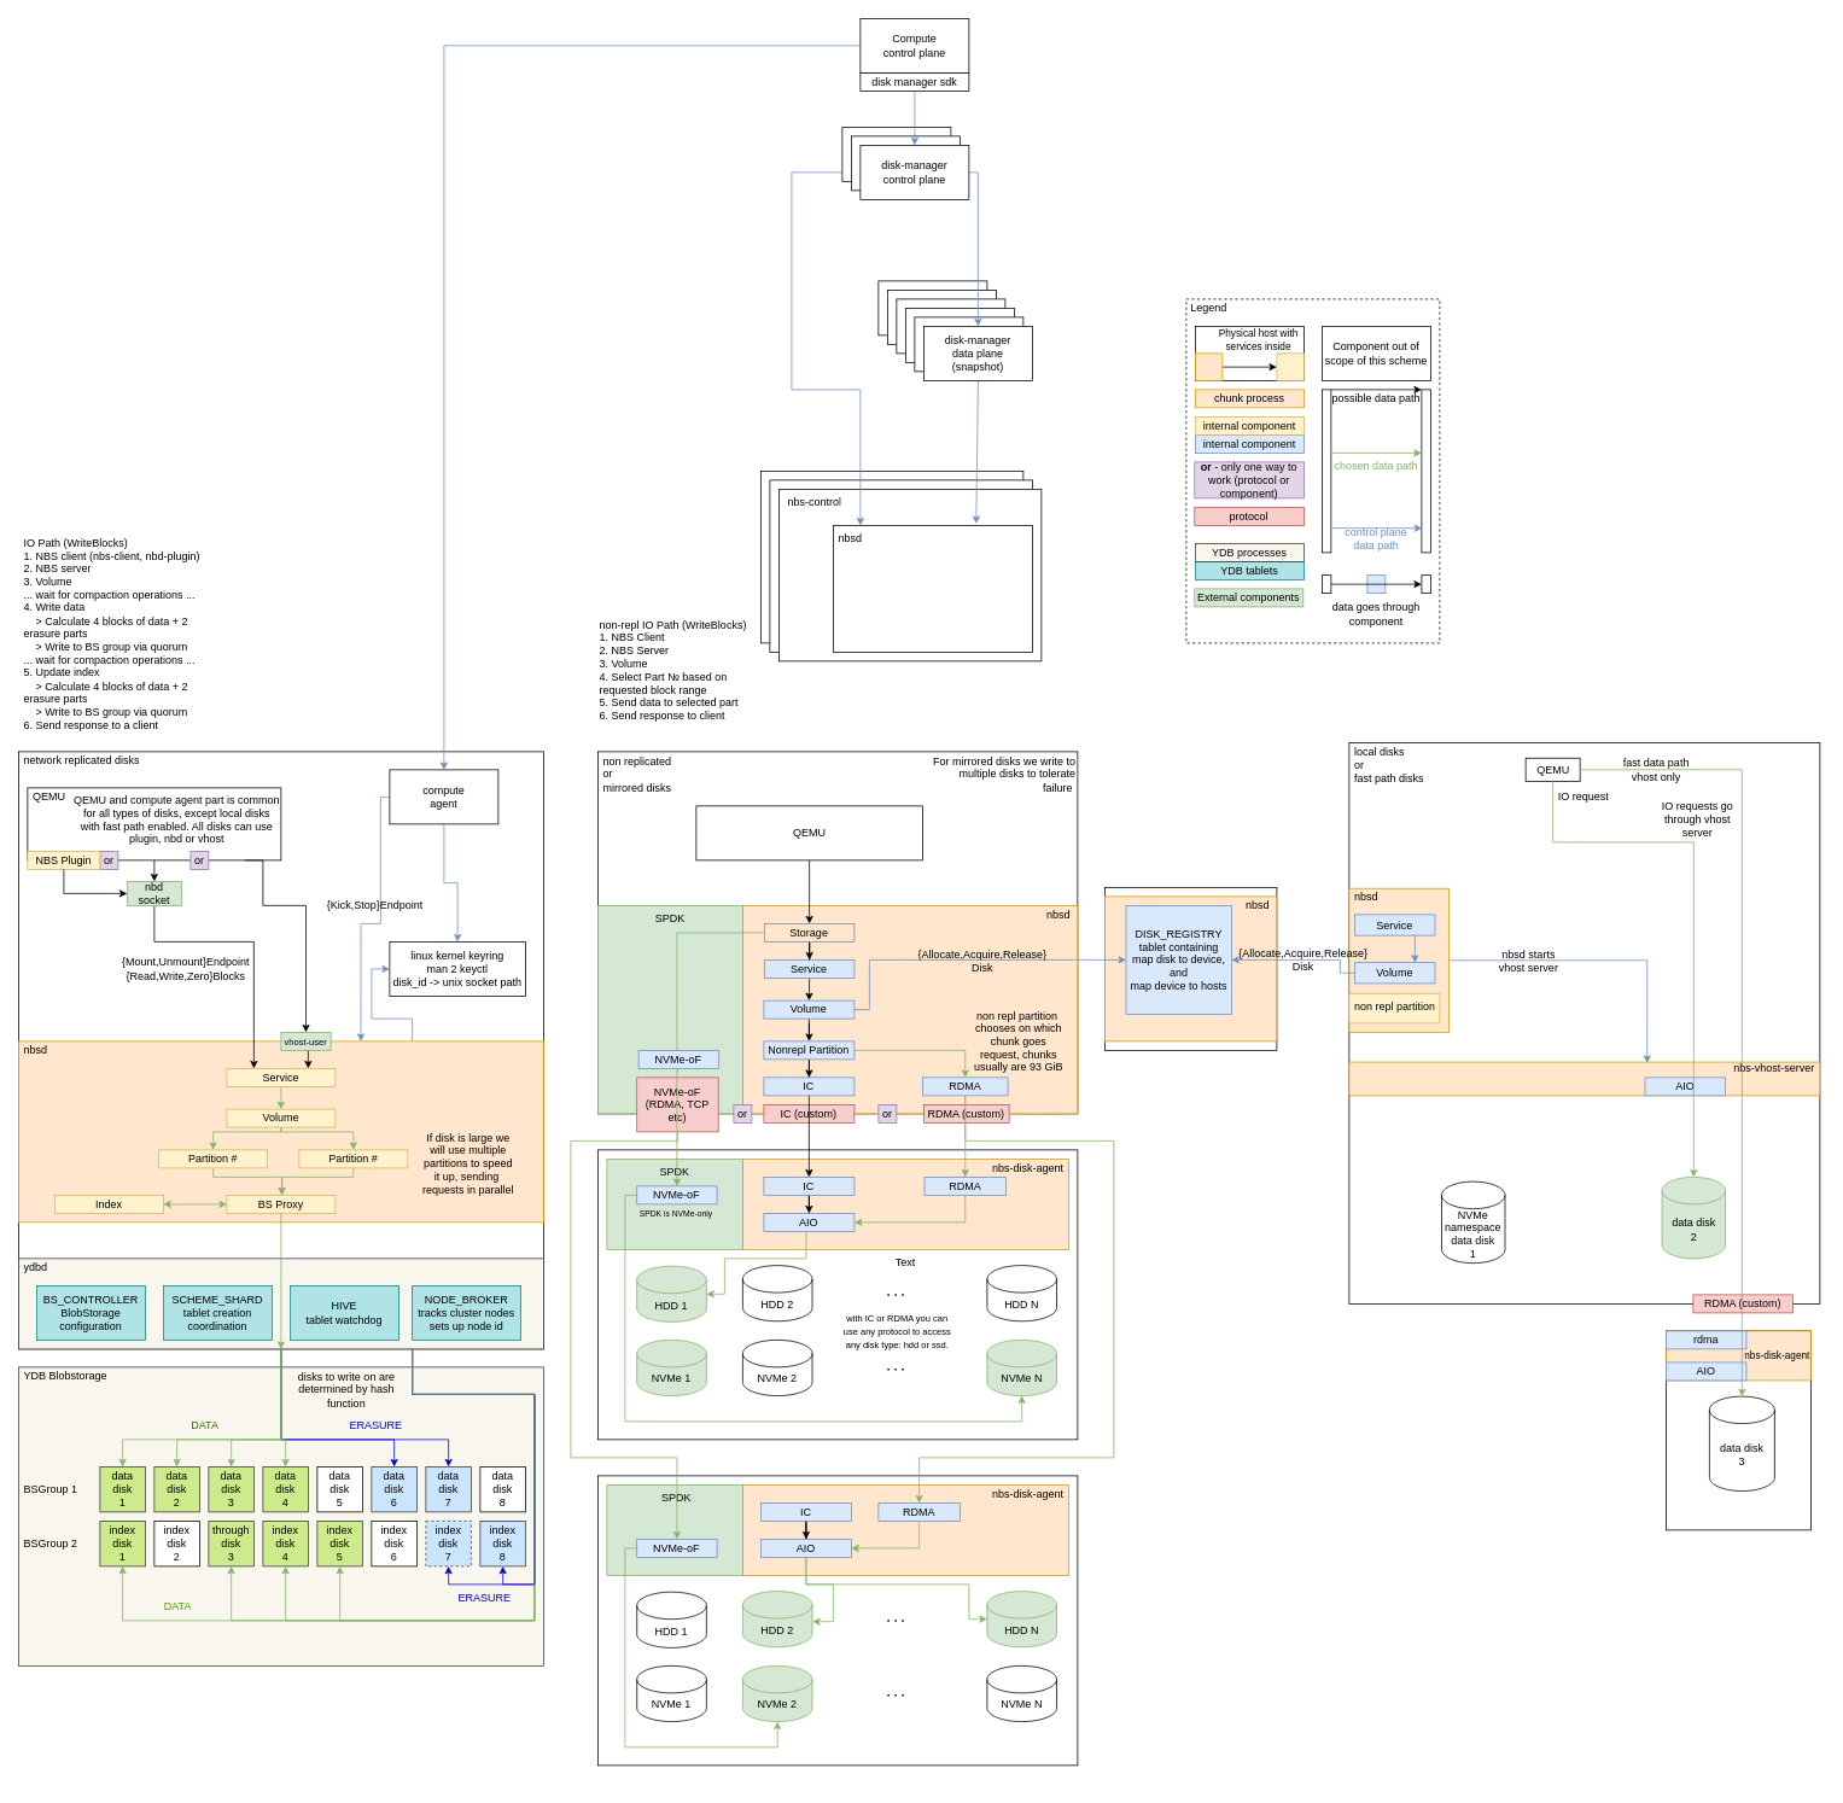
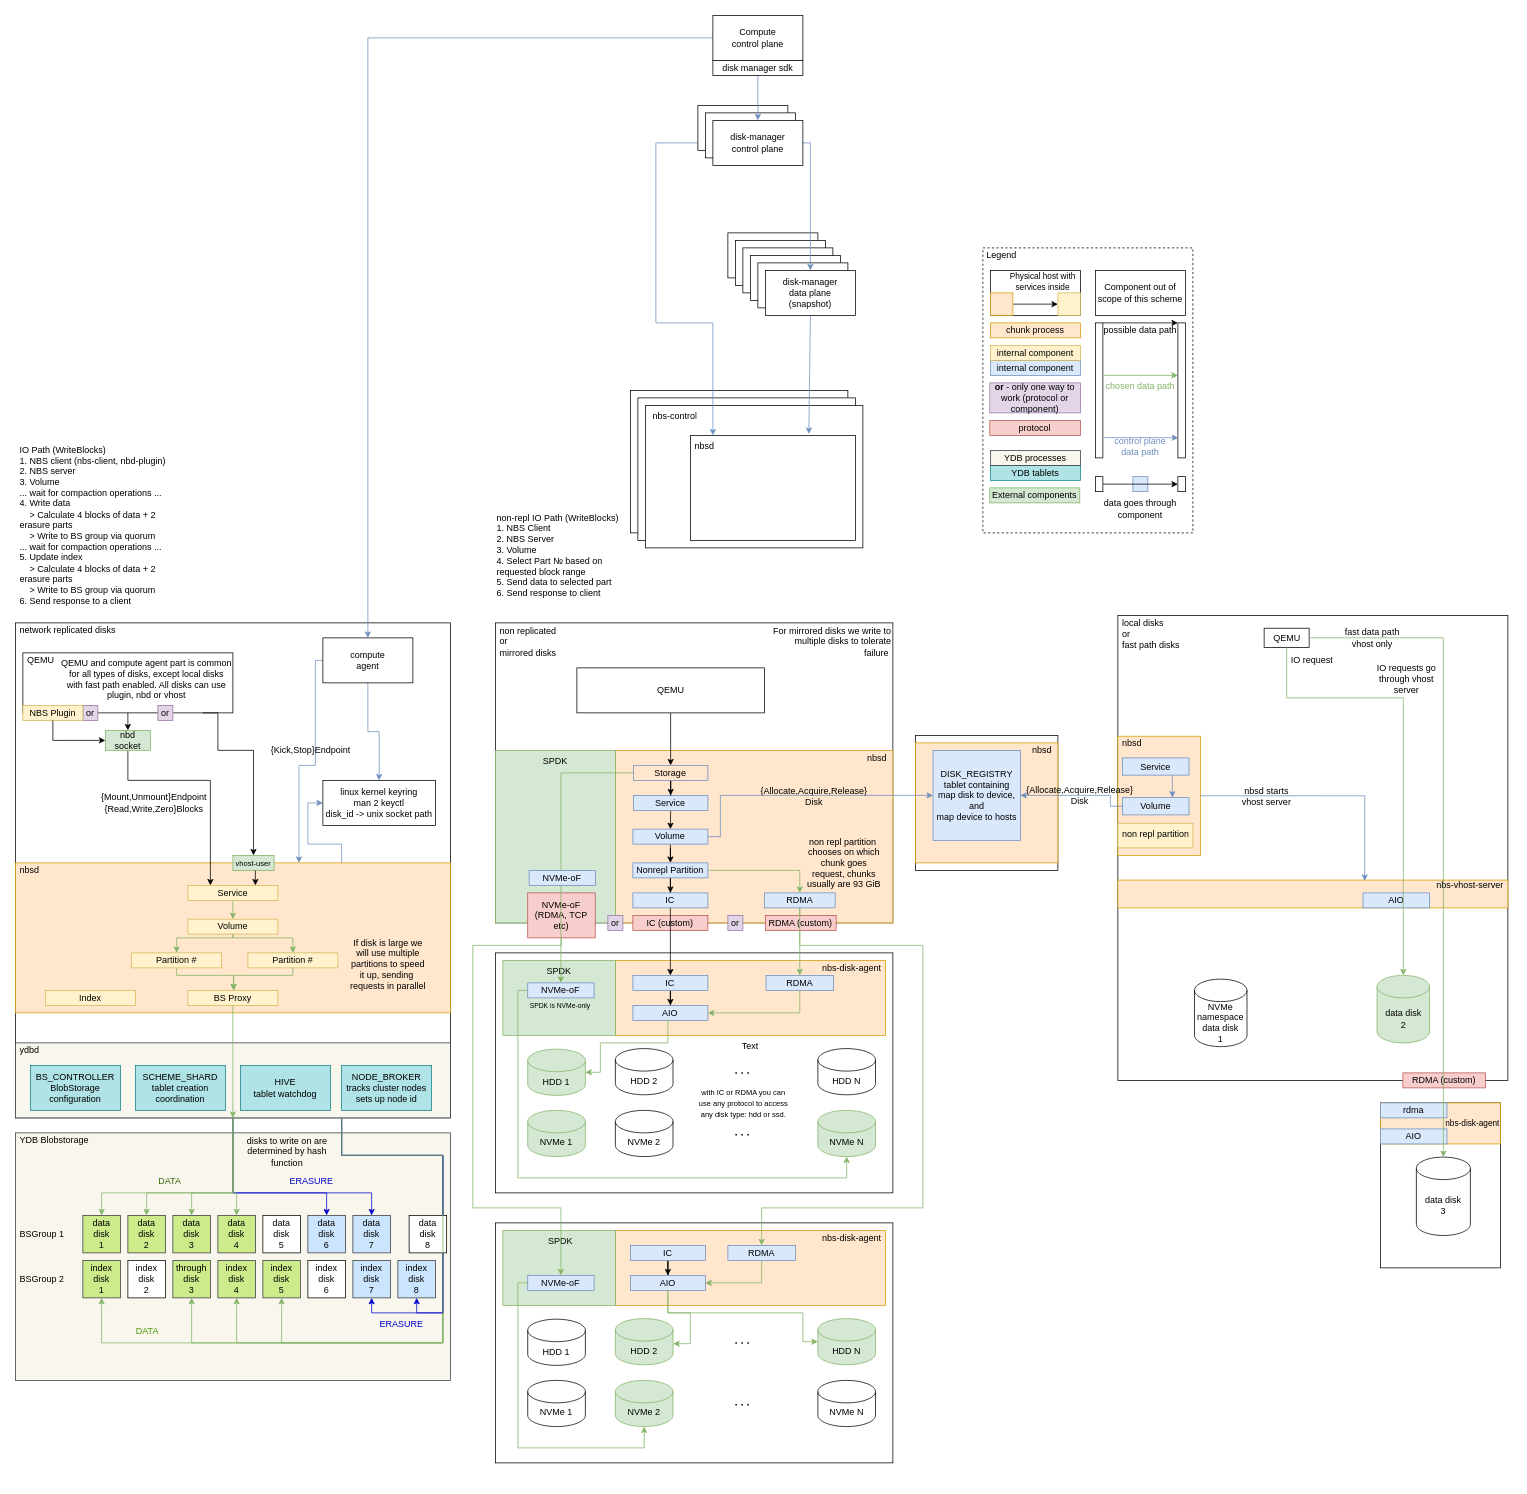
- <mxCell id="67" style="edgeStyle=orthogonalEdgeStyle;rounded=0;orthogonalLoop=1;jettySize=auto;html=1;exitX=1;exitY=0.5;exitDx=0;exitDy=0;entryX=0;entryY=0.5;entryDx=0;entryDy=0;startArrow=classic;startFill=1;fillColor=#d5e8d4;strokeColor=#82b366;" parent="1" source="68" target="69" edge="1"><mxGeometry relative="1" as="geometry" /></mxCell>
- <mxCell id="86" value="data&lt;br&gt;disk&lt;br&gt;8" style="rounded=0;whiteSpace=wrap;html=1;" parent="1" vertex="1"><mxGeometry x="530" y="1620" width="50" height="50" as="geometry" /></mxCell>
+ <mxCell id="86" value="data&lt;br&gt;disk&lt;br&gt;8" style="rounded=0;whiteSpace=wrap;html=1;" parent="1" vertex="1"><mxGeometry x="545" y="1620" width="50" height="50" as="geometry" /></mxCell>
- <mxCell id="77" value="index&lt;br&gt;disk&lt;br&gt;7" style="rounded=0;whiteSpace=wrap;html=1;fillColor=#cce5ff;strokeColor=#36393d;dashed=1;" parent="1" vertex="1"><mxGeometry x="470" y="1680" width="50" height="50" as="geometry" /></mxCell>
+ <mxCell id="77" value="index&lt;br&gt;disk&lt;br&gt;7" style="rounded=0;whiteSpace=wrap;html=1;fillColor=#cce5ff;strokeColor=#36393d;" parent="1" vertex="1"><mxGeometry x="470" y="1680" width="50" height="50" as="geometry" /></mxCell>
